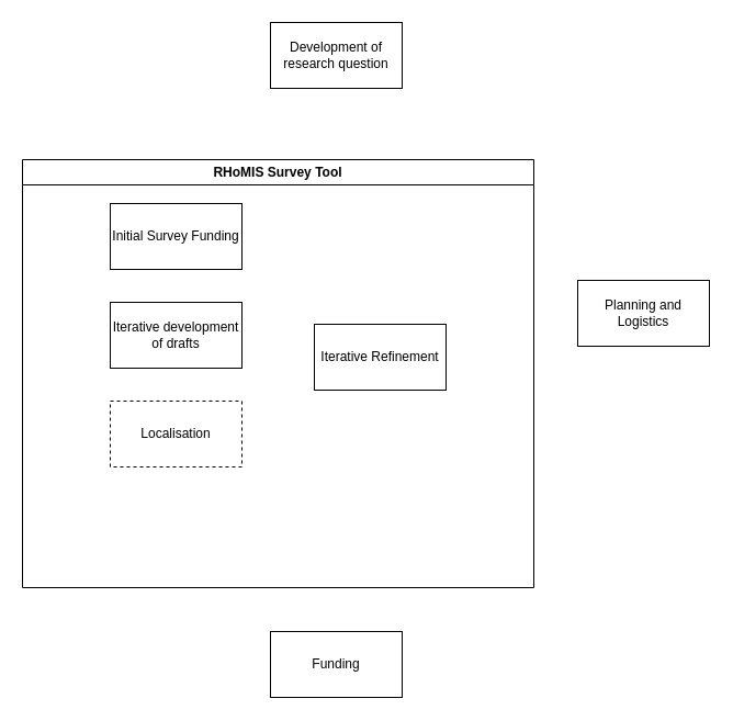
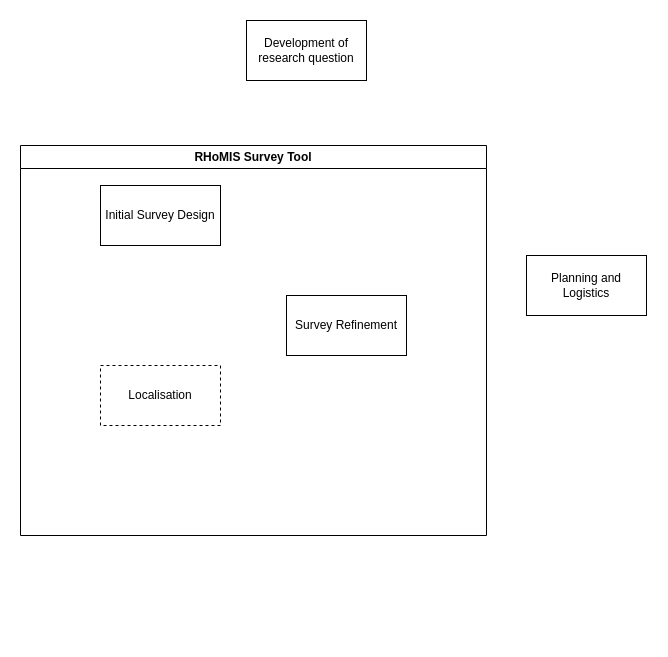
- <mxCell id="3" value="Initial Survey Funding" style="rounded=0;whiteSpace=wrap;html=1;" vertex="1" parent="2"><mxGeometry x="80" y="40" width="120" height="60" as="geometry" /></mxCell>
+ <mxCell id="3" value="Initial Survey Design" style="rounded=0;whiteSpace=wrap;html=1;" vertex="1" parent="2"><mxGeometry x="80" y="40" width="120" height="60" as="geometry" /></mxCell>
- <mxCell id="5" value="Iterative development of drafts" style="rounded=0;whiteSpace=wrap;html=1;" vertex="1" parent="2"><mxGeometry x="80" y="130" width="120" height="60" as="geometry" /></mxCell>
- <mxCell id="4" value="Iterative Refinement" style="rounded=0;whiteSpace=wrap;html=1;" vertex="1" parent="2"><mxGeometry x="266" y="150" width="120" height="60" as="geometry" /></mxCell>
+ <mxCell id="4" value="Survey Refinement" style="rounded=0;whiteSpace=wrap;html=1;" vertex="1" parent="2"><mxGeometry x="266" y="150" width="120" height="60" as="geometry" /></mxCell>
- <mxCell id="9" value="Funding" style="rounded=0;whiteSpace=wrap;html=1;" vertex="1" parent="1"><mxGeometry x="246" y="575" width="120" height="60" as="geometry" /></mxCell>
